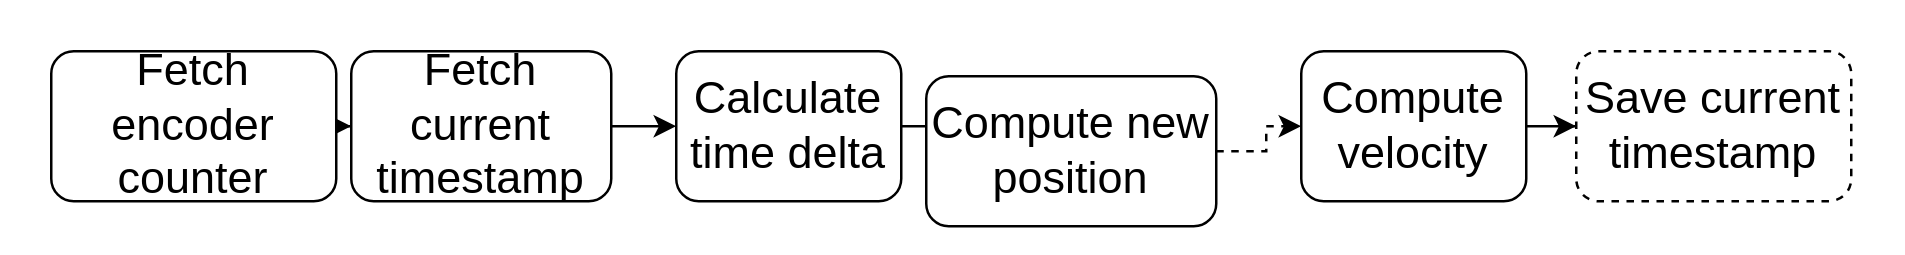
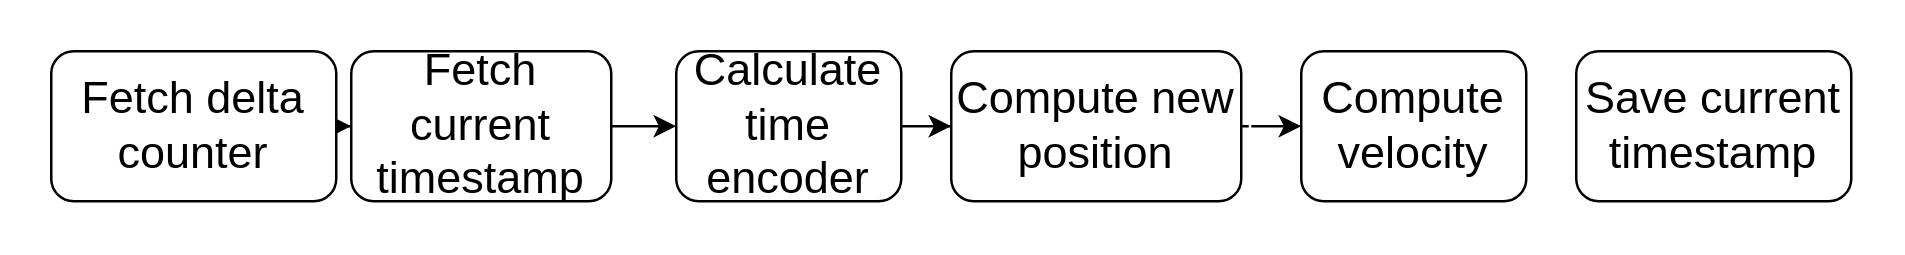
- <mxCell id="3" value="Fetch encoder counter" style="rounded=1;whiteSpace=wrap;html=1;fontSize=18;" vertex="1" parent="1"><mxGeometry x="20" y="20" width="114" height="60" as="geometry" /></mxCell>
+ <mxCell id="3" value="Fetch delta counter" style="rounded=1;whiteSpace=wrap;html=1;fontSize=18;" vertex="1" parent="1"><mxGeometry x="20" y="20" width="114" height="60" as="geometry" /></mxCell>
- <mxCell id="7" value="Calculate time delta" style="rounded=1;whiteSpace=wrap;html=1;fontSize=18;" vertex="1" parent="1"><mxGeometry x="270" y="20" width="90" height="60" as="geometry" /></mxCell>
+ <mxCell id="7" value="Calculate time encoder" style="rounded=1;whiteSpace=wrap;html=1;fontSize=18;" vertex="1" parent="1"><mxGeometry x="270" y="20" width="90" height="60" as="geometry" /></mxCell>
- <mxCell id="10" style="edgeStyle=orthogonalEdgeStyle;rounded=0;orthogonalLoop=1;jettySize=auto;html=1;fontSize=18;" edge="1" parent="1" source="11" target="12"><mxGeometry relative="1" as="geometry" /></mxCell>
- <mxCell id="12" value="Save current timestamp" style="rounded=1;whiteSpace=wrap;html=1;fontSize=18;dashed=1;" vertex="1" parent="1"><mxGeometry x="630" y="20" width="110" height="60" as="geometry" /></mxCell>
+ <mxCell id="12" value="Save current timestamp" style="rounded=1;whiteSpace=wrap;html=1;fontSize=18;" vertex="1" parent="1"><mxGeometry x="630" y="20" width="110" height="60" as="geometry" /></mxCell>
- <mxCell id="9" value="Compute new position" style="rounded=1;whiteSpace=wrap;html=1;fontSize=18;" vertex="1" parent="1"><mxGeometry x="370" y="30" width="116" height="60" as="geometry" /></mxCell>
+ <mxCell id="9" value="Compute new position" style="rounded=1;whiteSpace=wrap;html=1;fontSize=18;" vertex="1" parent="1"><mxGeometry x="380" y="20" width="116" height="60" as="geometry" /></mxCell>
